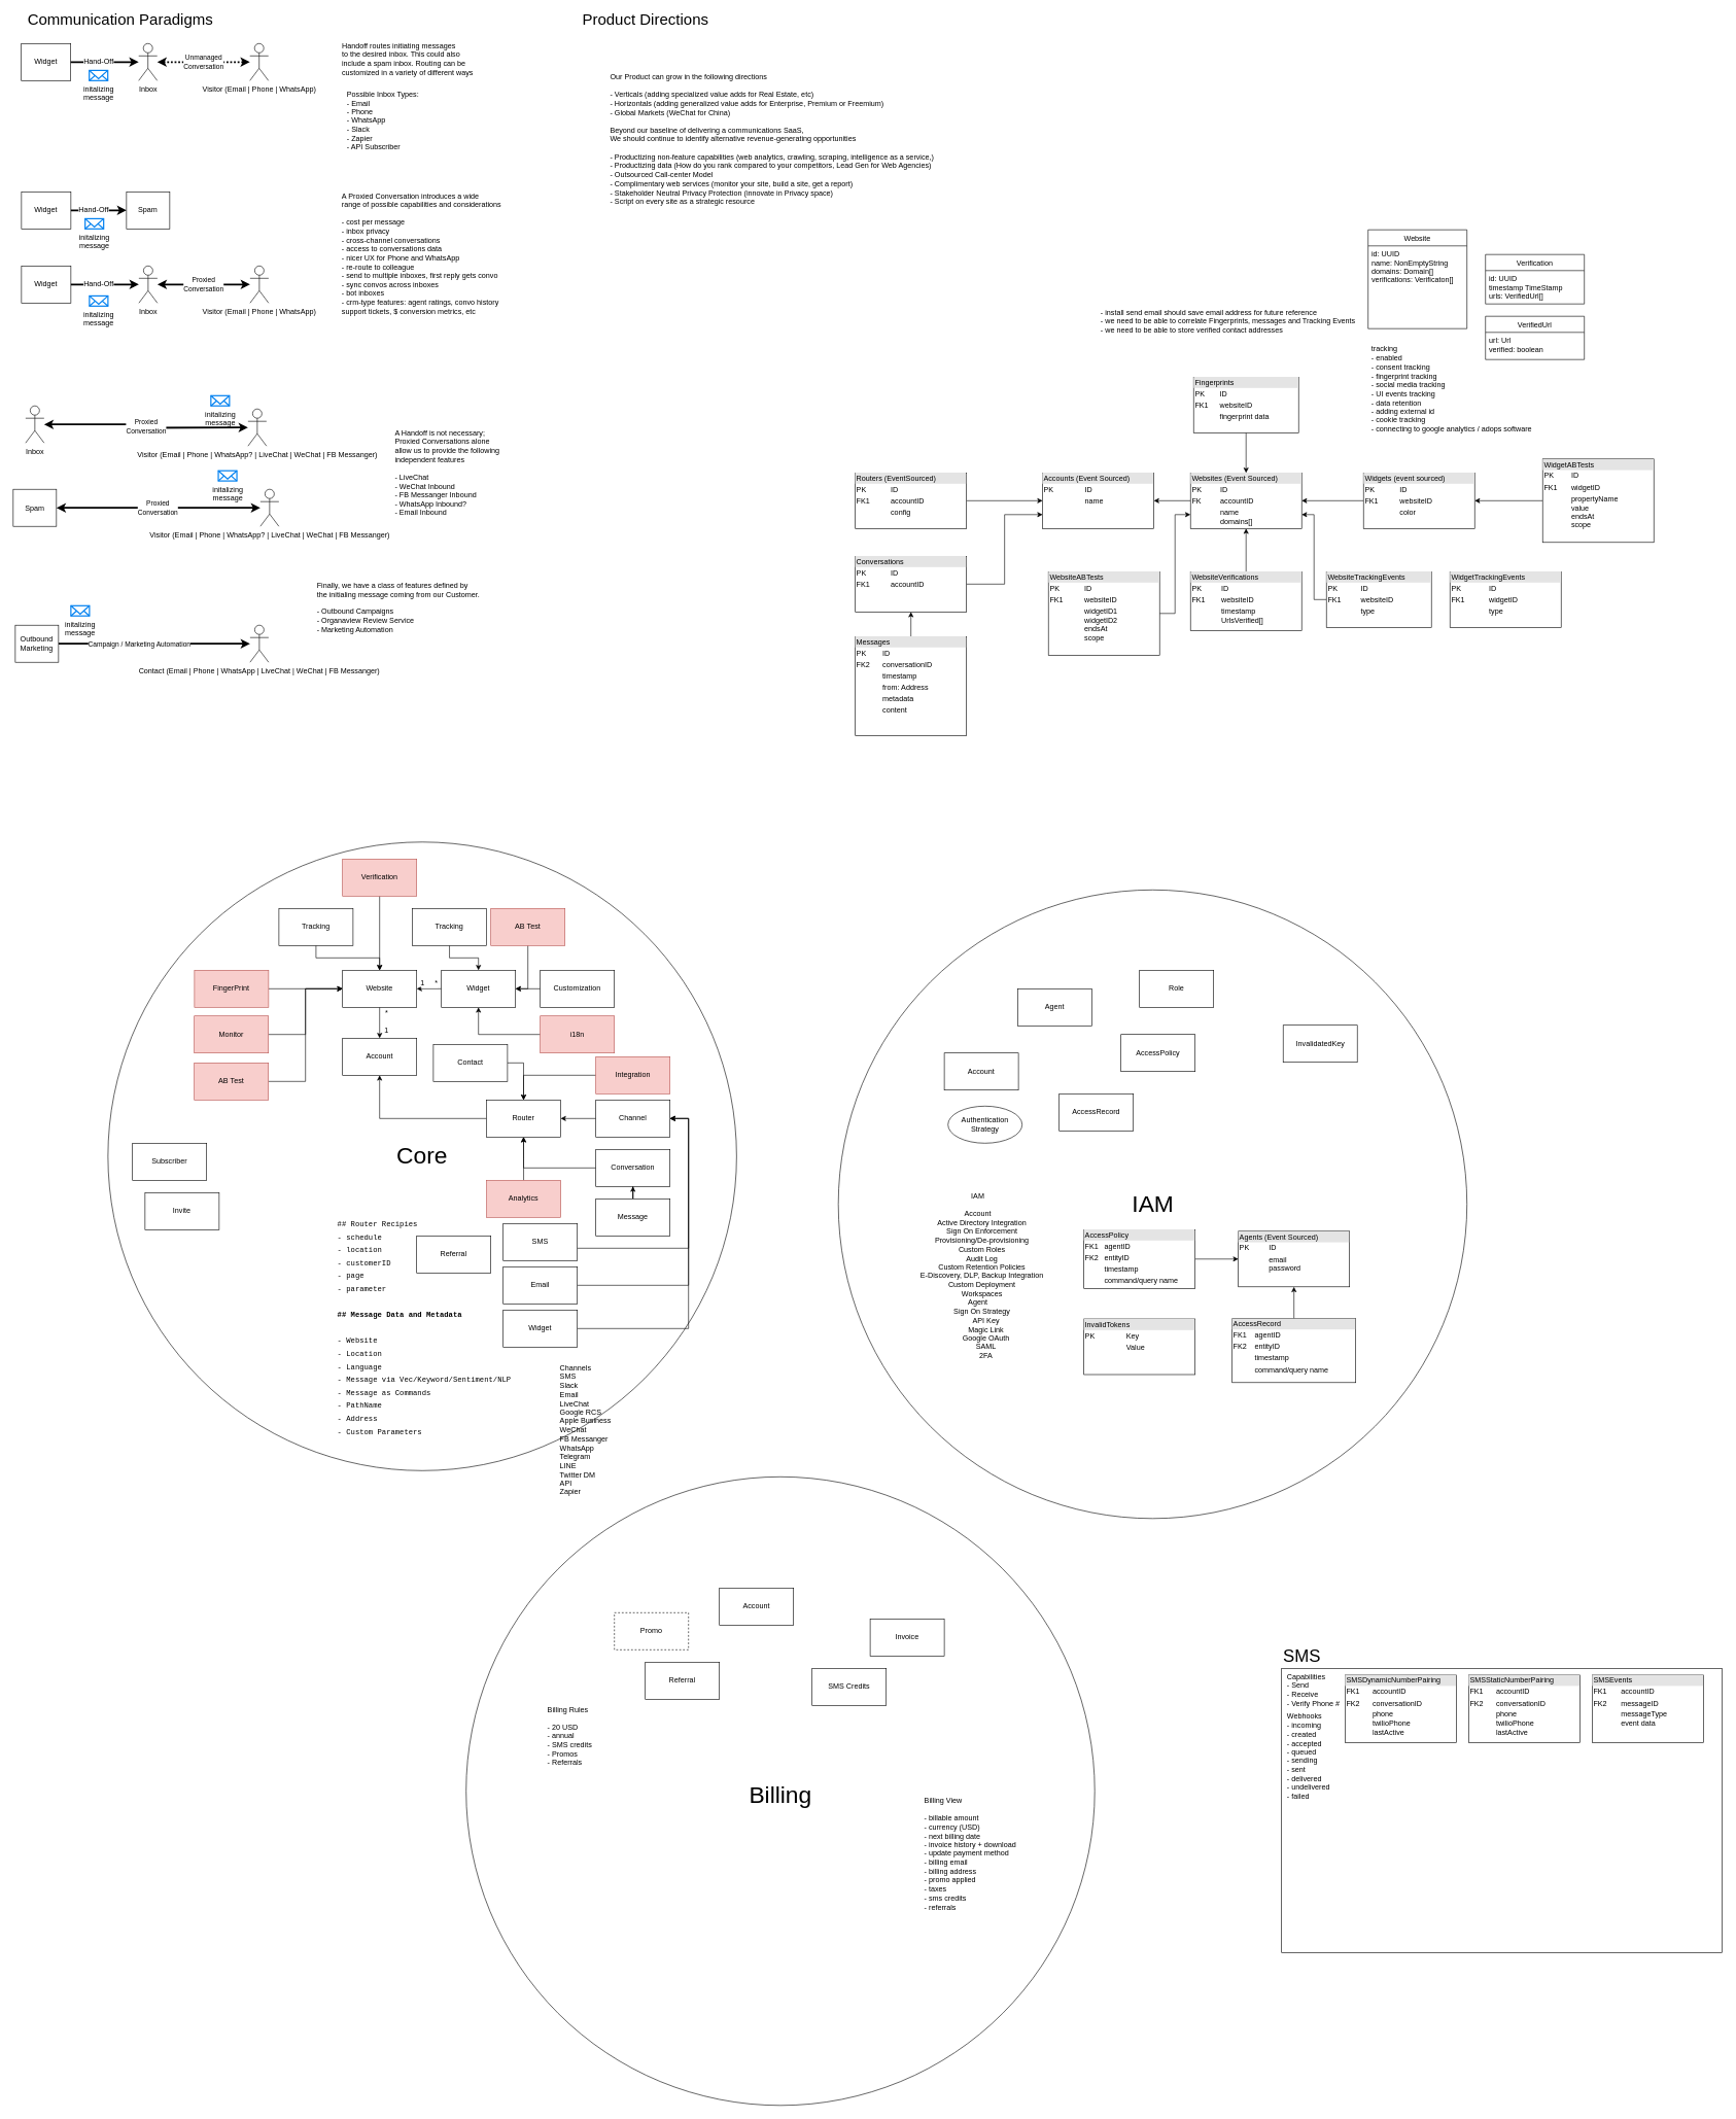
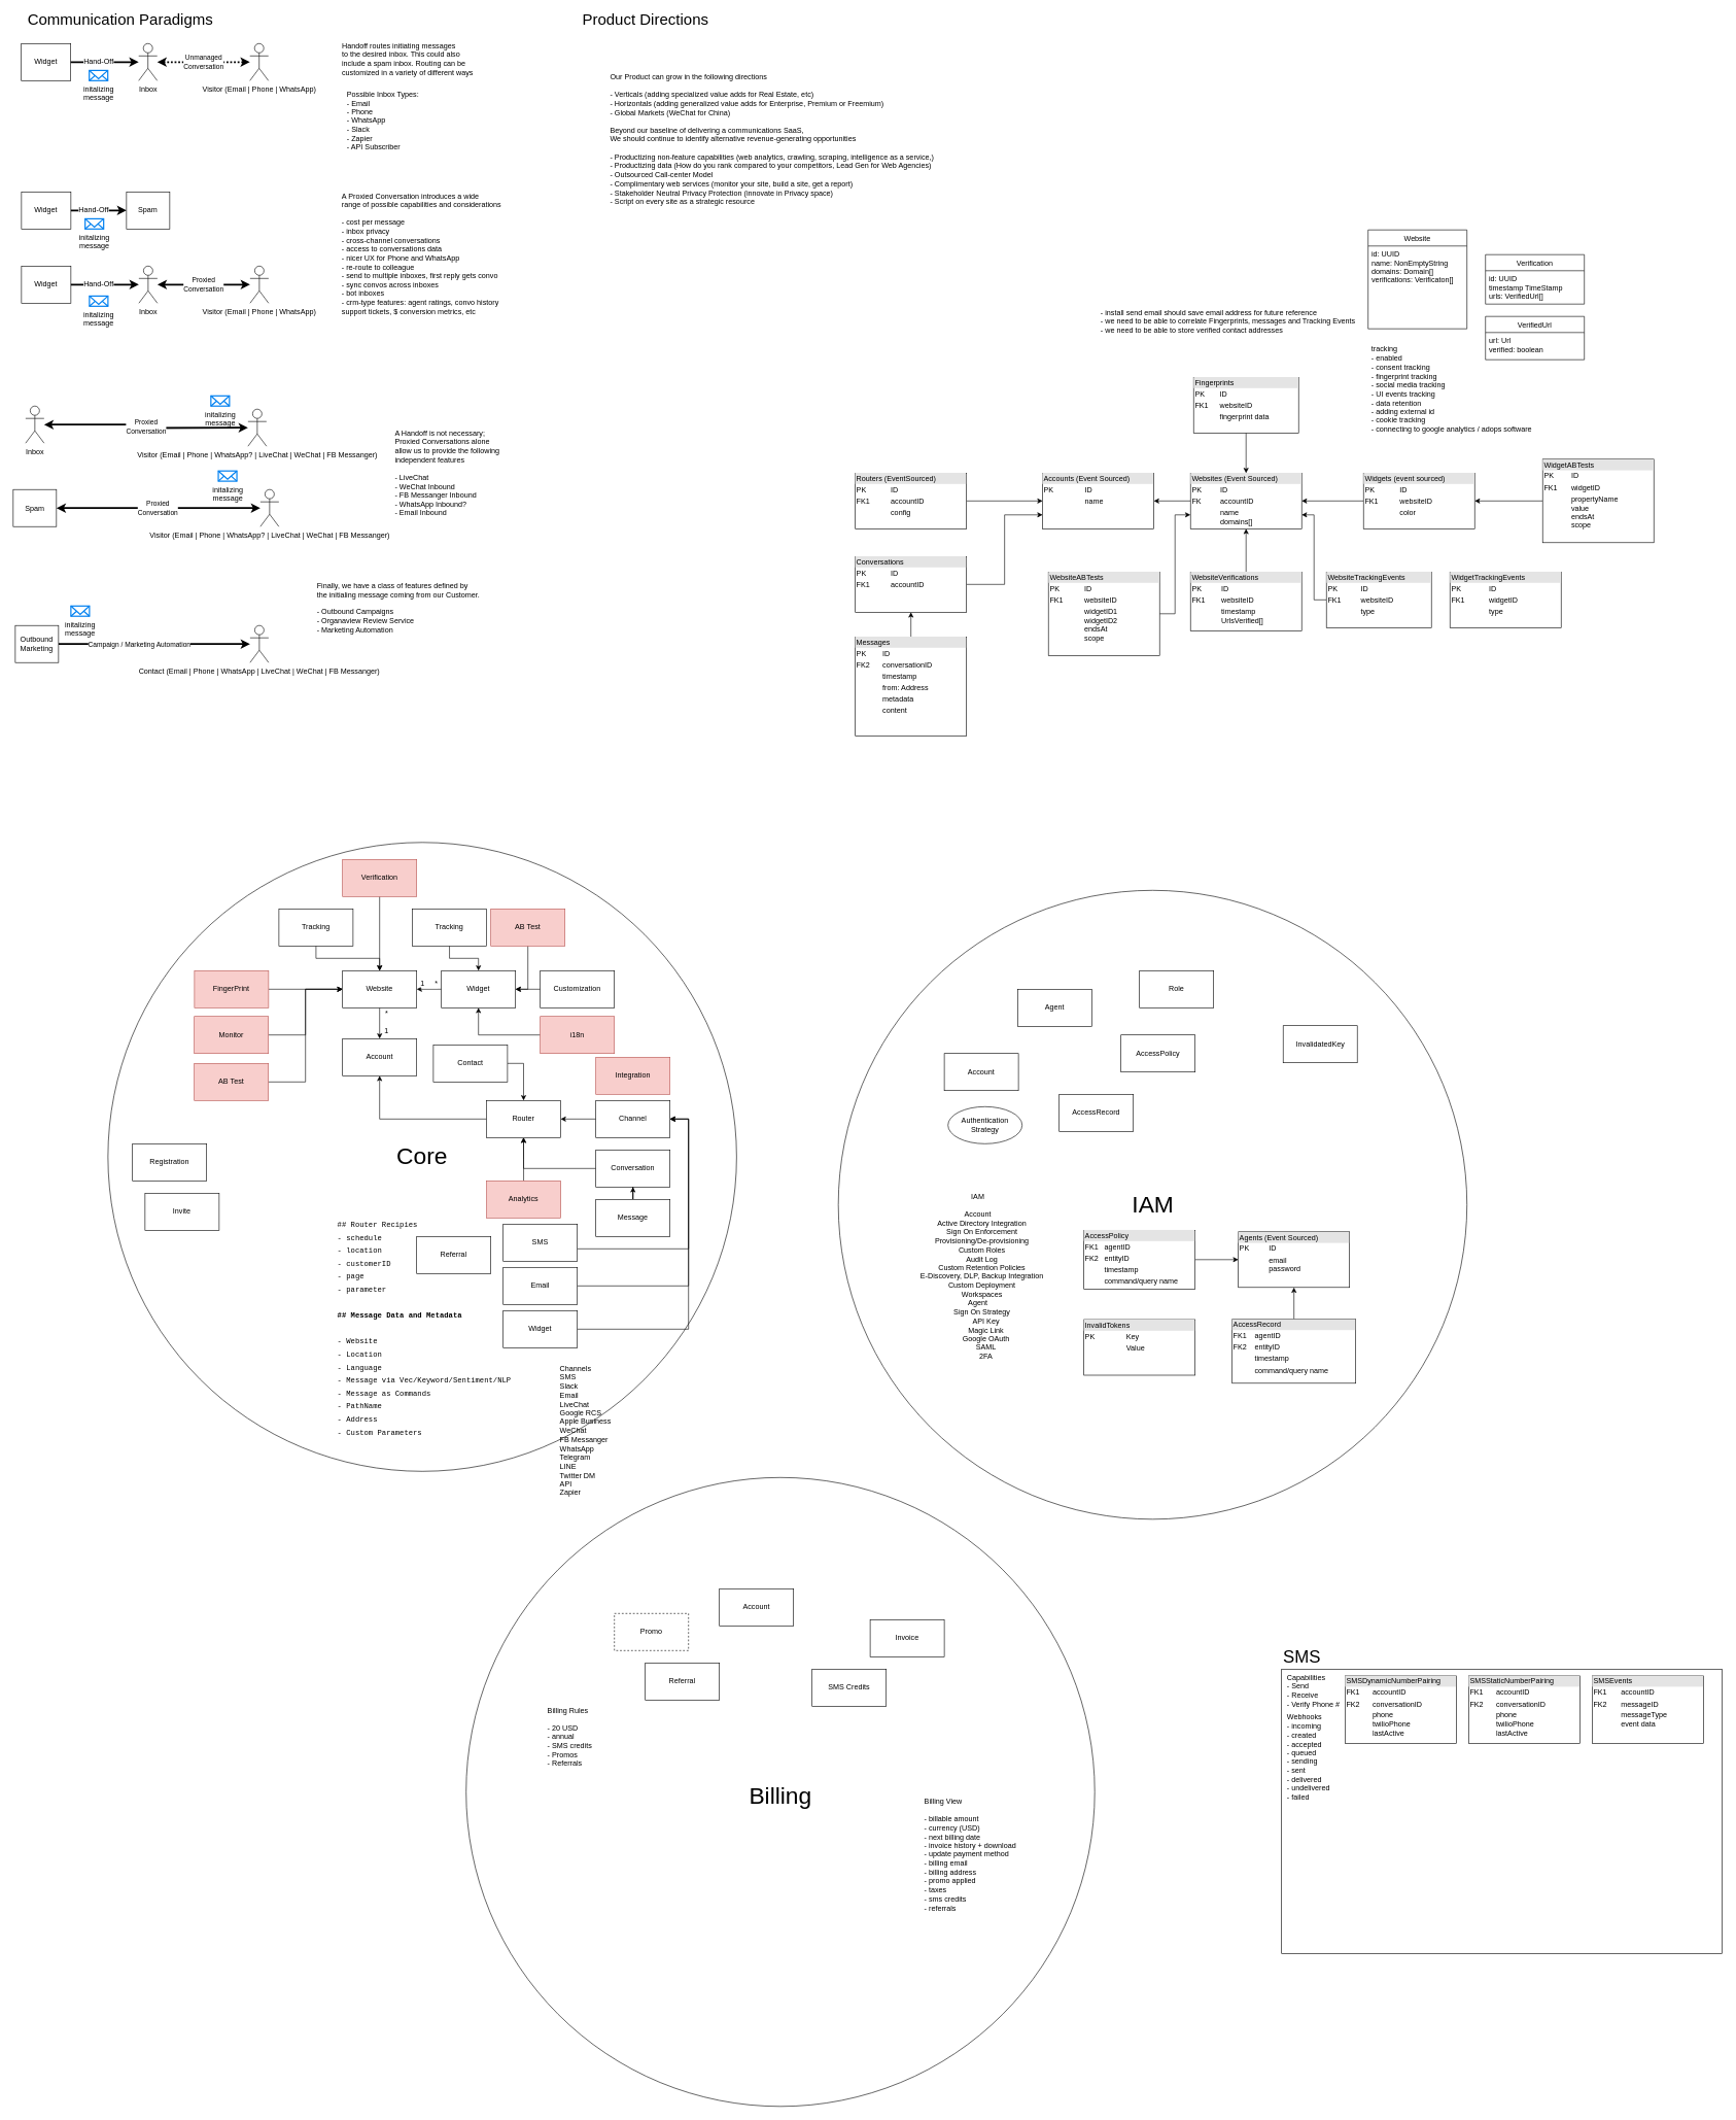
- <mxCell id="126" style="edgeStyle=orthogonalEdgeStyle;rounded=0;orthogonalLoop=1;jettySize=auto;html=1;" edge="1" parent="1" source="127" target="117"><mxGeometry relative="1" as="geometry" /></mxCell>
- <mxCell id="139" value="Subscriber" style="rounded=0;whiteSpace=wrap;html=1;" vertex="1" parent="1"><mxGeometry x="214" y="1850" width="120" height="60" as="geometry" /></mxCell>
+ <mxCell id="139" value="Registration" style="rounded=0;whiteSpace=wrap;html=1;" vertex="1" parent="1"><mxGeometry x="214" y="1850" width="120" height="60" as="geometry" /></mxCell>
